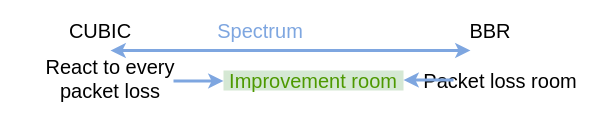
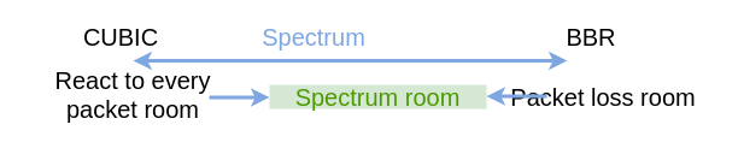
- <mxCell id="8" value="&lt;font style=&quot;font-size: 20px&quot;&gt;&lt;font color=&quot;#4d9900&quot;&gt;Improvement room&lt;/font&gt;&lt;br&gt;&lt;/font&gt;" style="text;html=1;strokeColor=none;fillColor=#d5e8d4;align=center;verticalAlign=middle;whiteSpace=wrap;rounded=0;" vertex="1" parent="1"><mxGeometry x="223" y="70" width="180" height="20" as="geometry" /></mxCell>
+ <mxCell id="8" value="&lt;font style=&quot;font-size: 20px&quot;&gt;&lt;font color=&quot;#4d9900&quot;&gt;Spectrum room&lt;/font&gt;&lt;br&gt;&lt;/font&gt;" style="text;html=1;strokeColor=none;fillColor=#d5e8d4;align=center;verticalAlign=middle;whiteSpace=wrap;rounded=0;" vertex="1" parent="1"><mxGeometry x="223" y="70" width="180" height="20" as="geometry" /></mxCell>
- <mxCell id="6" value="&lt;font style=&quot;font-size: 20px&quot;&gt;React to every packet loss&lt;br&gt;&lt;br&gt;&lt;/font&gt;" style="text;html=1;strokeColor=none;fillColor=none;align=center;verticalAlign=middle;whiteSpace=wrap;rounded=0;" vertex="1" parent="1"><mxGeometry x="20" y="80" width="180" height="20" as="geometry" /></mxCell>
+ <mxCell id="6" value="&lt;font style=&quot;font-size: 20px&quot;&gt;React to every packet room&lt;br&gt;&lt;br&gt;&lt;/font&gt;" style="text;html=1;strokeColor=none;fillColor=none;align=center;verticalAlign=middle;whiteSpace=wrap;rounded=0;" vertex="1" parent="1"><mxGeometry x="20" y="80" width="180" height="20" as="geometry" /></mxCell>
